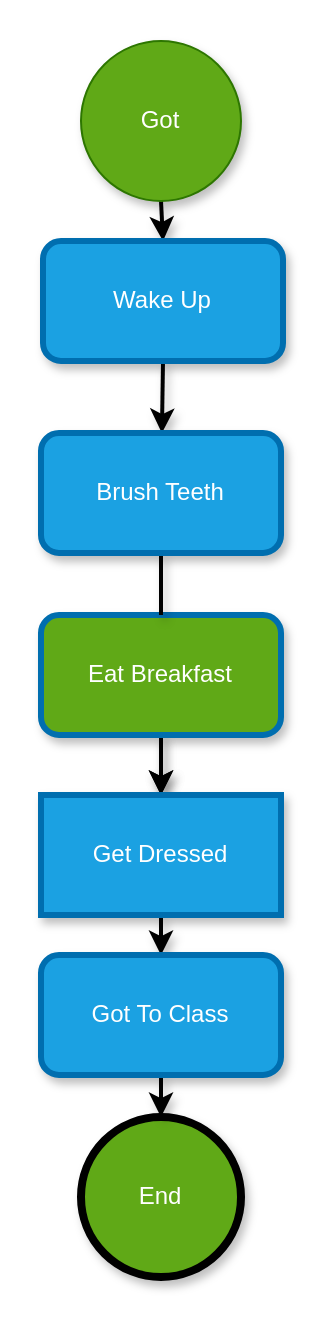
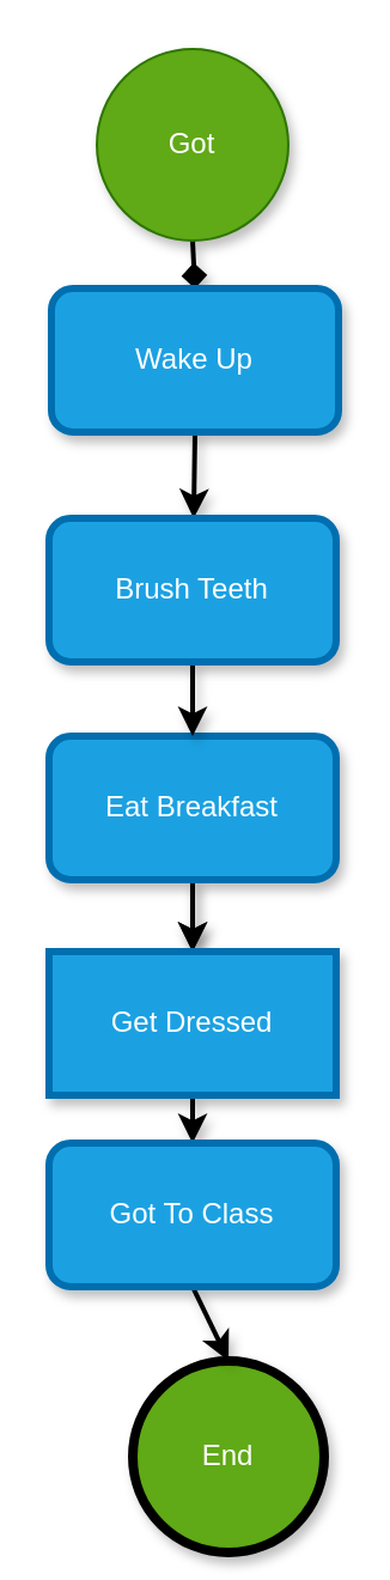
- <mxCell id="2" style="edgeStyle=none;html=1;exitX=0.5;exitY=1;exitDx=0;exitDy=0;entryX=0.5;entryY=0;entryDx=0;entryDy=0;strokeColor=#000000;endSize=6;strokeWidth=2;shadow=1;" edge="1" parent="1" source="3" target="6"><mxGeometry relative="1" as="geometry" /></mxCell>
+ <mxCell id="2" style="edgeStyle=none;html=1;exitX=0.5;exitY=1;exitDx=0;exitDy=0;entryX=0.5;entryY=0;entryDx=0;entryDy=0;strokeColor=#000000;endSize=6;strokeWidth=2;shadow=1;endArrow=diamond;" edge="1" parent="1" source="3" target="6"><mxGeometry relative="1" as="geometry" /></mxCell>
- <mxCell id="10" style="edgeStyle=none;html=1;exitX=0.5;exitY=1;exitDx=0;exitDy=0;entryX=0.5;entryY=0;entryDx=0;entryDy=0;strokeColor=#000000;strokeWidth=2;endSize=6;shadow=1;endArrow=none;" edge="1" parent="1" source="11" target="9"><mxGeometry relative="1" as="geometry" /></mxCell>
+ <mxCell id="10" style="edgeStyle=none;html=1;exitX=0.5;exitY=1;exitDx=0;exitDy=0;entryX=0.5;entryY=0;entryDx=0;entryDy=0;strokeColor=#000000;strokeWidth=2;endSize=6;shadow=1;" edge="1" parent="1" source="11" target="9"><mxGeometry relative="1" as="geometry" /></mxCell>
- <mxCell id="9" value="Eat Breakfast" style="rounded=1;whiteSpace=wrap;html=1;strokeWidth=3;fillColor=#60a917;fontColor=#ffffff;strokeColor=#006EAF;shadow=1;" vertex="1" parent="1"><mxGeometry x="20" y="307" width="120" height="60" as="geometry" /></mxCell>
+ <mxCell id="9" value="Eat Breakfast" style="rounded=1;whiteSpace=wrap;html=1;strokeWidth=3;fillColor=#1ba1e2;fontColor=#ffffff;strokeColor=#006EAF;shadow=1;" vertex="1" parent="1"><mxGeometry x="20" y="307" width="120" height="60" as="geometry" /></mxCell>
- <mxCell id="4" value="End" style="ellipse;whiteSpace=wrap;html=1;fillColor=#60a917;fontColor=#ffffff;strokeColor=#000000;strokeWidth=4;shadow=1;" vertex="1" parent="1"><mxGeometry x="40" y="558" width="80" height="80" as="geometry" /></mxCell>
+ <mxCell id="4" value="End" style="ellipse;whiteSpace=wrap;html=1;fillColor=#60a917;fontColor=#ffffff;strokeColor=#000000;strokeWidth=4;shadow=1;" vertex="1" parent="1"><mxGeometry x="55" y="568" width="80" height="80" as="geometry" /></mxCell>
